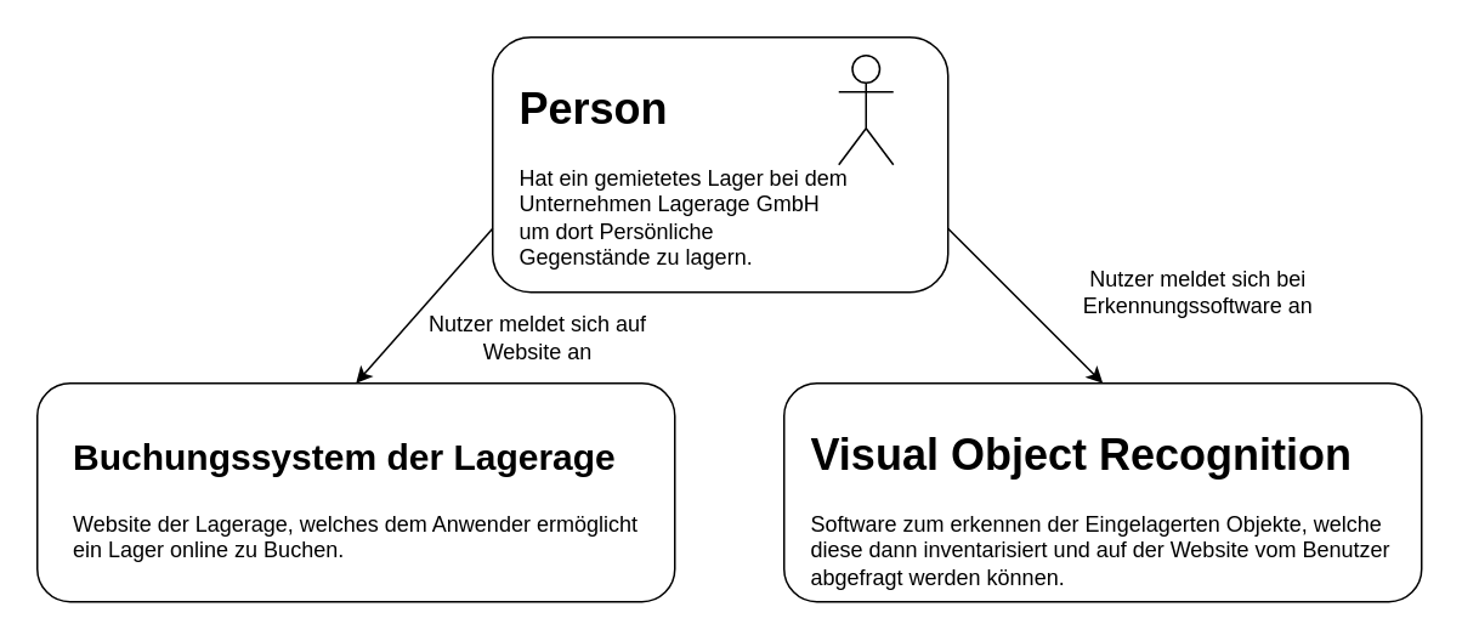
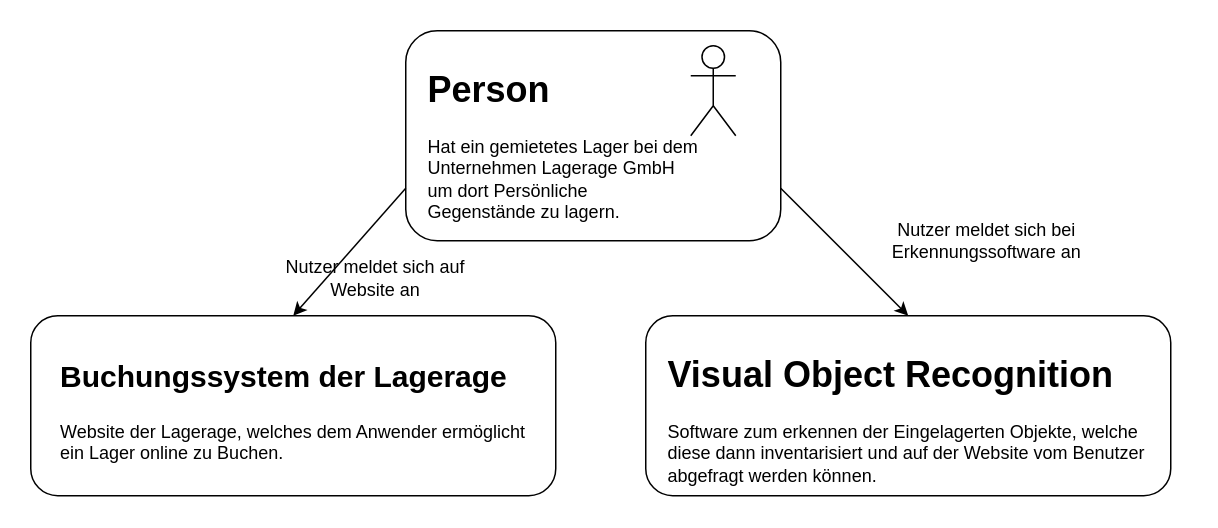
- <mxCell id="11" value="Nutzer meldet sich auf Website an" style="text;html=1;strokeColor=none;fillColor=none;align=center;verticalAlign=middle;whiteSpace=wrap;rounded=0;fontSize=12;" vertex="1" parent="1"><mxGeometry x="220" y="170" width="150" height="30" as="geometry" /></mxCell>
+ <mxCell id="11" value="Nutzer meldet sich auf Website an" style="text;html=1;strokeColor=none;fillColor=none;align=center;verticalAlign=middle;whiteSpace=wrap;rounded=0;fontSize=12;" vertex="1" parent="1"><mxGeometry x="175" y="170" width="150" height="30" as="geometry" /></mxCell>
